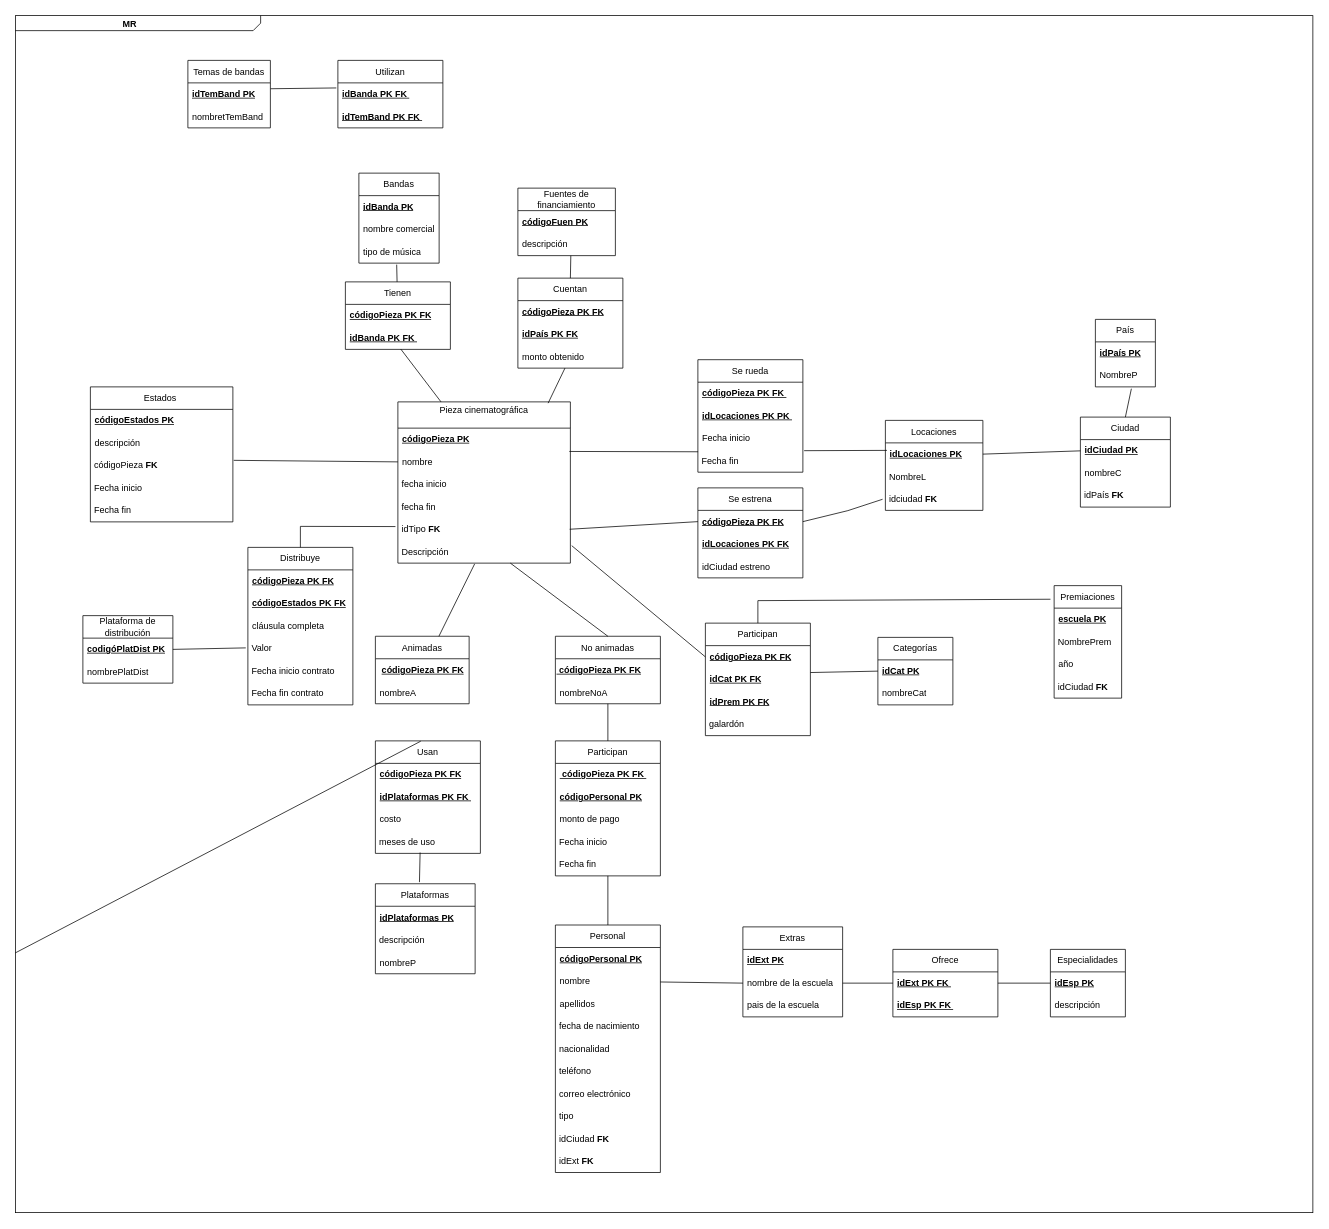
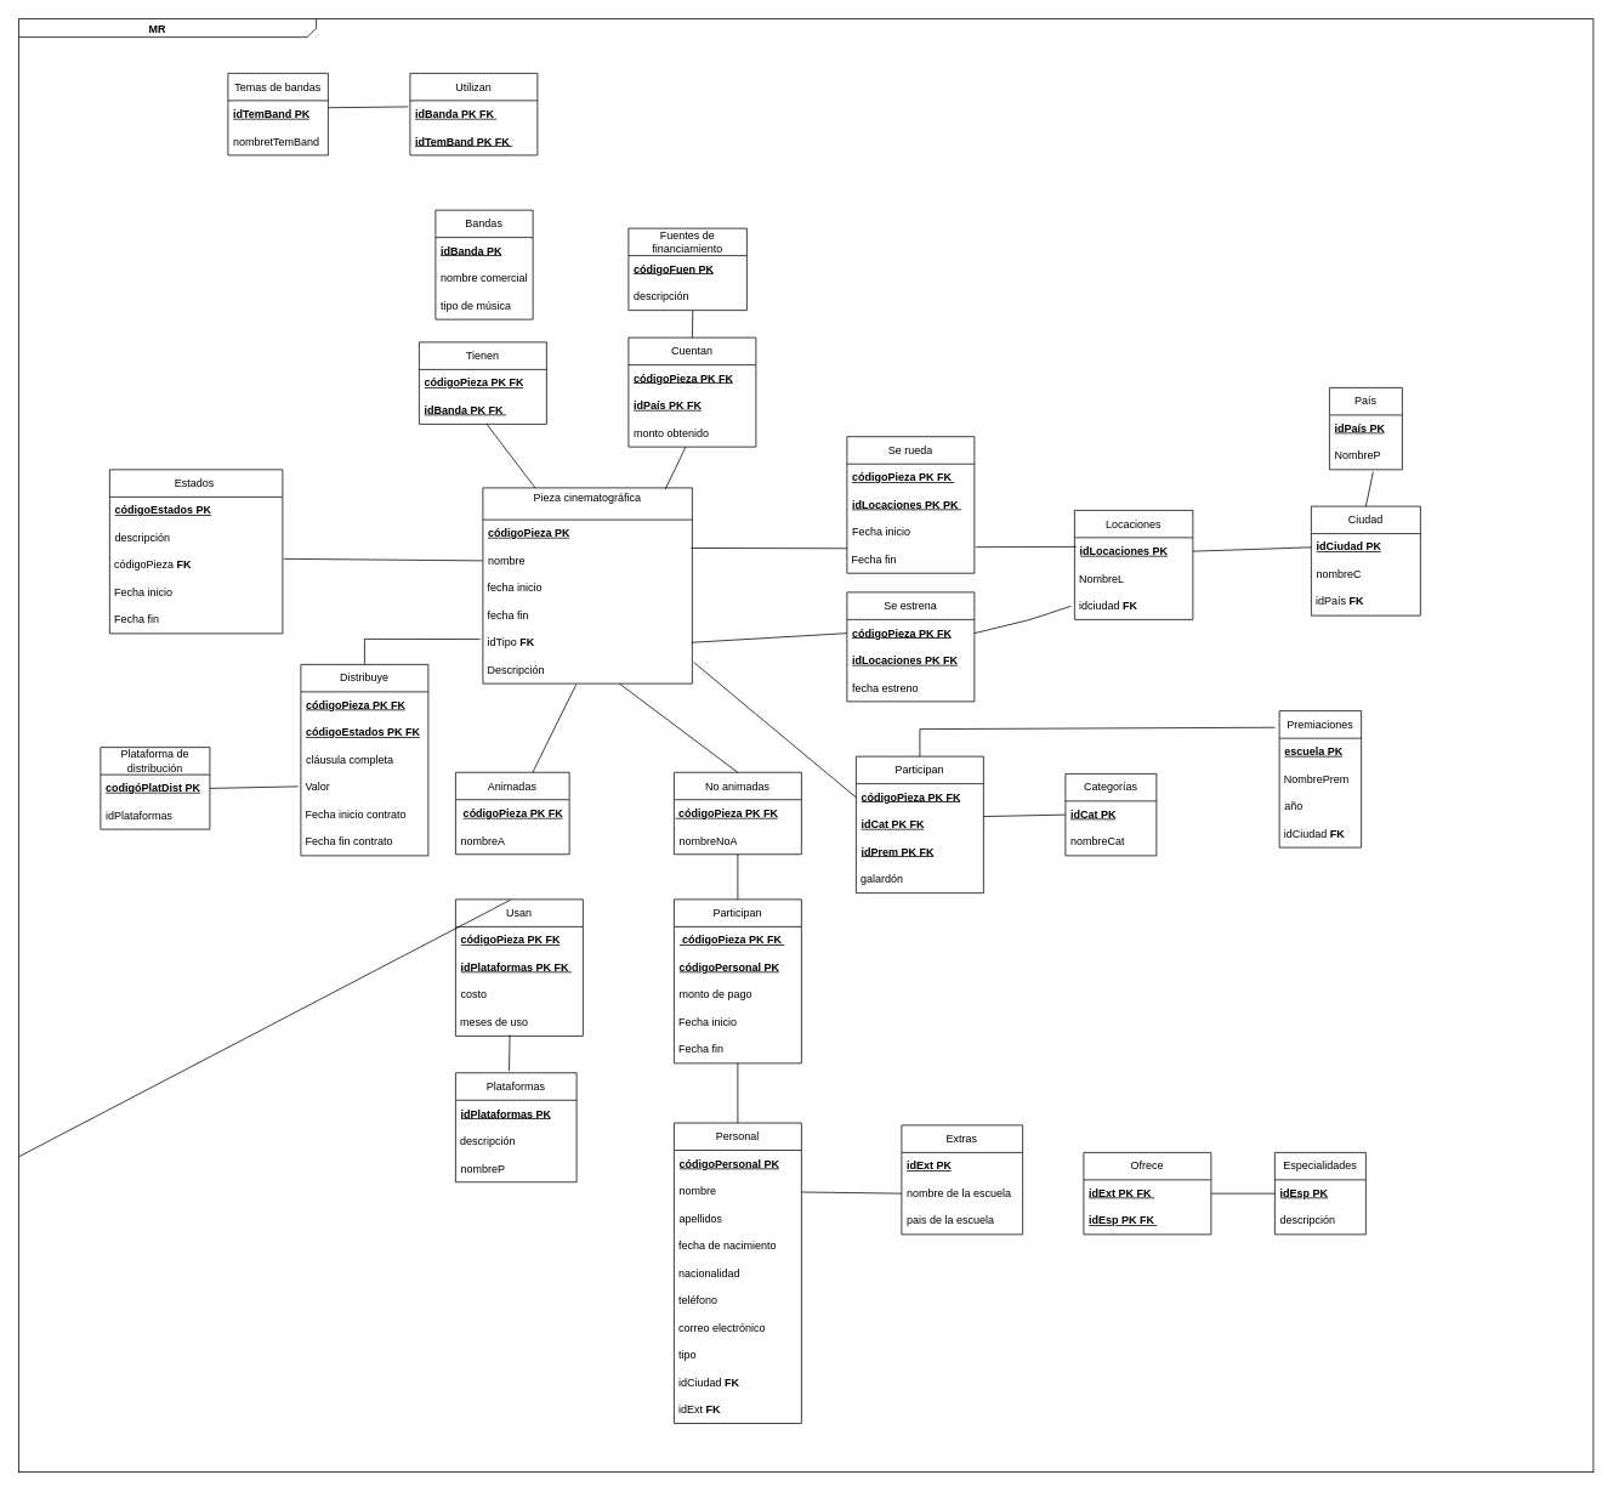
- <mxCell id="130" value="" style="endArrow=none;html=1;rounded=0;entryX=0.471;entryY=1.068;entryDx=0;entryDy=0;entryPerimeter=0;" edge="1" parent="1" source="126" target="76"><mxGeometry width="50" height="50" relative="1" as="geometry"><mxPoint x="900" y="420" as="sourcePoint" /><mxPoint x="950" y="370" as="targetPoint" /></mxGeometry></mxCell>
- <mxCell id="86" value="idCiudad estreno" style="text;strokeColor=none;fillColor=none;align=left;verticalAlign=middle;spacingLeft=4;spacingRight=4;overflow=hidden;points=[[0,0.5],[1,0.5]];portConstraint=eastwest;rotatable=0;whiteSpace=wrap;html=1;" vertex="1" parent="83"><mxGeometry y="90" width="140" height="30" as="geometry" /></mxCell>
+ <mxCell id="86" value="fecha estreno" style="text;strokeColor=none;fillColor=none;align=left;verticalAlign=middle;spacingLeft=4;spacingRight=4;overflow=hidden;points=[[0,0.5],[1,0.5]];portConstraint=eastwest;rotatable=0;whiteSpace=wrap;html=1;" vertex="1" parent="83"><mxGeometry y="90" width="140" height="30" as="geometry" /></mxCell>
- <mxCell id="116" value="nombrePlatDist" style="text;strokeColor=none;fillColor=none;align=left;verticalAlign=middle;spacingLeft=4;spacingRight=4;overflow=hidden;points=[[0,0.5],[1,0.5]];portConstraint=eastwest;rotatable=0;whiteSpace=wrap;html=1;" vertex="1" parent="114"><mxGeometry y="60" width="120" height="30" as="geometry" /></mxCell>
+ <mxCell id="116" value="idPlataformas" style="text;strokeColor=none;fillColor=none;align=left;verticalAlign=middle;spacingLeft=4;spacingRight=4;overflow=hidden;points=[[0,0.5],[1,0.5]];portConstraint=eastwest;rotatable=0;whiteSpace=wrap;html=1;" vertex="1" parent="114"><mxGeometry y="60" width="120" height="30" as="geometry" /></mxCell>
- <mxCell id="141" value="" style="endArrow=none;html=1;rounded=0;entryX=0;entryY=0.5;entryDx=0;entryDy=0;exitX=1;exitY=0.5;exitDx=0;exitDy=0;" edge="1" parent="1" source="65" target="71"><mxGeometry width="50" height="50" relative="1" as="geometry"><mxPoint x="1130" y="1310" as="sourcePoint" /><mxPoint x="840" y="1060" as="targetPoint" /></mxGeometry></mxCell>
